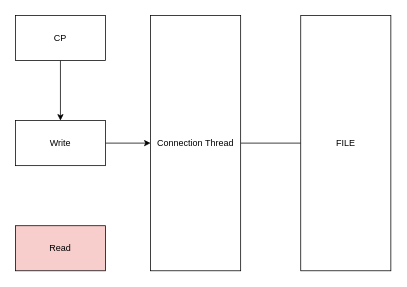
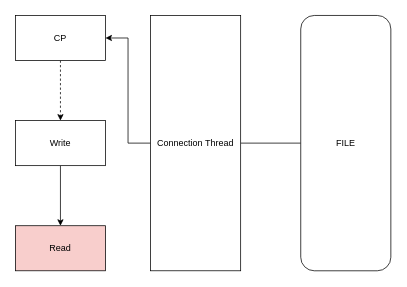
+ <mxCell id="8" style="edgeStyle=orthogonalEdgeStyle;rounded=0;orthogonalLoop=1;jettySize=auto;html=1;entryX=1;entryY=0.5;entryDx=0;entryDy=0;" parent="1" source="9" target="3" edge="1"><mxGeometry relative="1" as="geometry" /></mxCell>
- <mxCell id="2" value="" style="edgeStyle=orthogonalEdgeStyle;rounded=0;orthogonalLoop=1;jettySize=auto;html=1;" parent="1" source="3" target="5" edge="1"><mxGeometry relative="1" as="geometry" /></mxCell>
+ <mxCell id="2" value="" style="edgeStyle=orthogonalEdgeStyle;rounded=0;orthogonalLoop=1;jettySize=auto;html=1;dashed=1;" parent="1" source="3" target="5" edge="1"><mxGeometry relative="1" as="geometry" /></mxCell>
- <mxCell id="4" value="" style="edgeStyle=orthogonalEdgeStyle;rounded=0;orthogonalLoop=1;jettySize=auto;html=1;" parent="1" source="5" target="9" edge="1"><mxGeometry relative="1" as="geometry" /></mxCell>
+ <mxCell id="4" value="" style="edgeStyle=orthogonalEdgeStyle;rounded=0;orthogonalLoop=1;jettySize=auto;html=1;" parent="1" source="5" target="6" edge="1"><mxGeometry relative="1" as="geometry" /></mxCell>
- <mxCell id="10" value="FILE" style="rounded=0;whiteSpace=wrap;html=1;" parent="1" vertex="1"><mxGeometry x="400" y="20" width="120" height="340" as="geometry" /></mxCell>
+ <mxCell id="10" value="FILE" style="whiteSpace=wrap;html=1;rounded=1;" parent="1" vertex="1"><mxGeometry x="400" y="20" width="120" height="340" as="geometry" /></mxCell>
